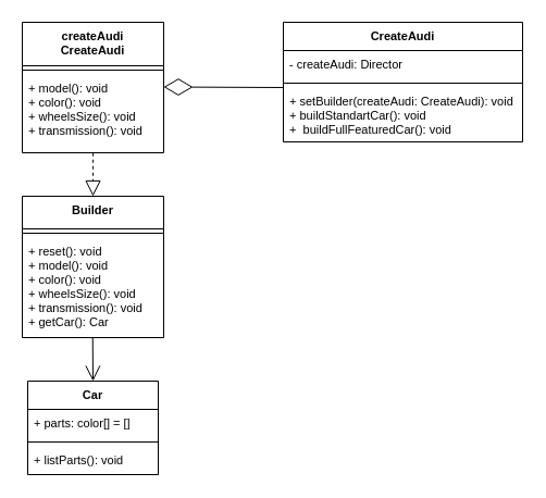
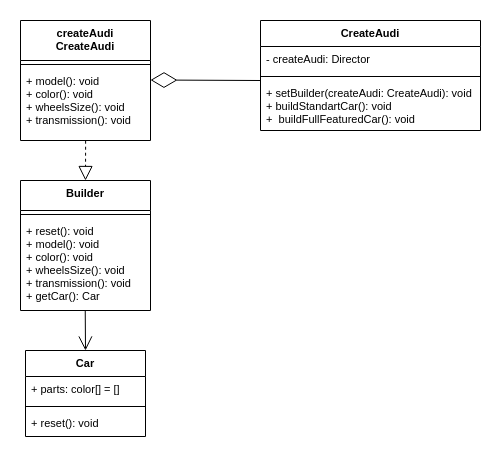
- <mxCell id="11" value="+ listParts(): void" style="text;strokeColor=none;fillColor=none;align=left;verticalAlign=top;spacingLeft=4;spacingRight=4;overflow=hidden;rotatable=0;points=[[0,0.5],[1,0.5]];portConstraint=eastwest;fontSize=11;" vertex="1" parent="8"><mxGeometry y="60" width="120" height="26" as="geometry" /></mxCell>
+ <mxCell id="11" value="+ reset(): void" style="text;strokeColor=none;fillColor=none;align=left;verticalAlign=top;spacingLeft=4;spacingRight=4;overflow=hidden;rotatable=0;points=[[0,0.5],[1,0.5]];portConstraint=eastwest;fontSize=11;" vertex="1" parent="8"><mxGeometry y="60" width="120" height="26" as="geometry" /></mxCell>
